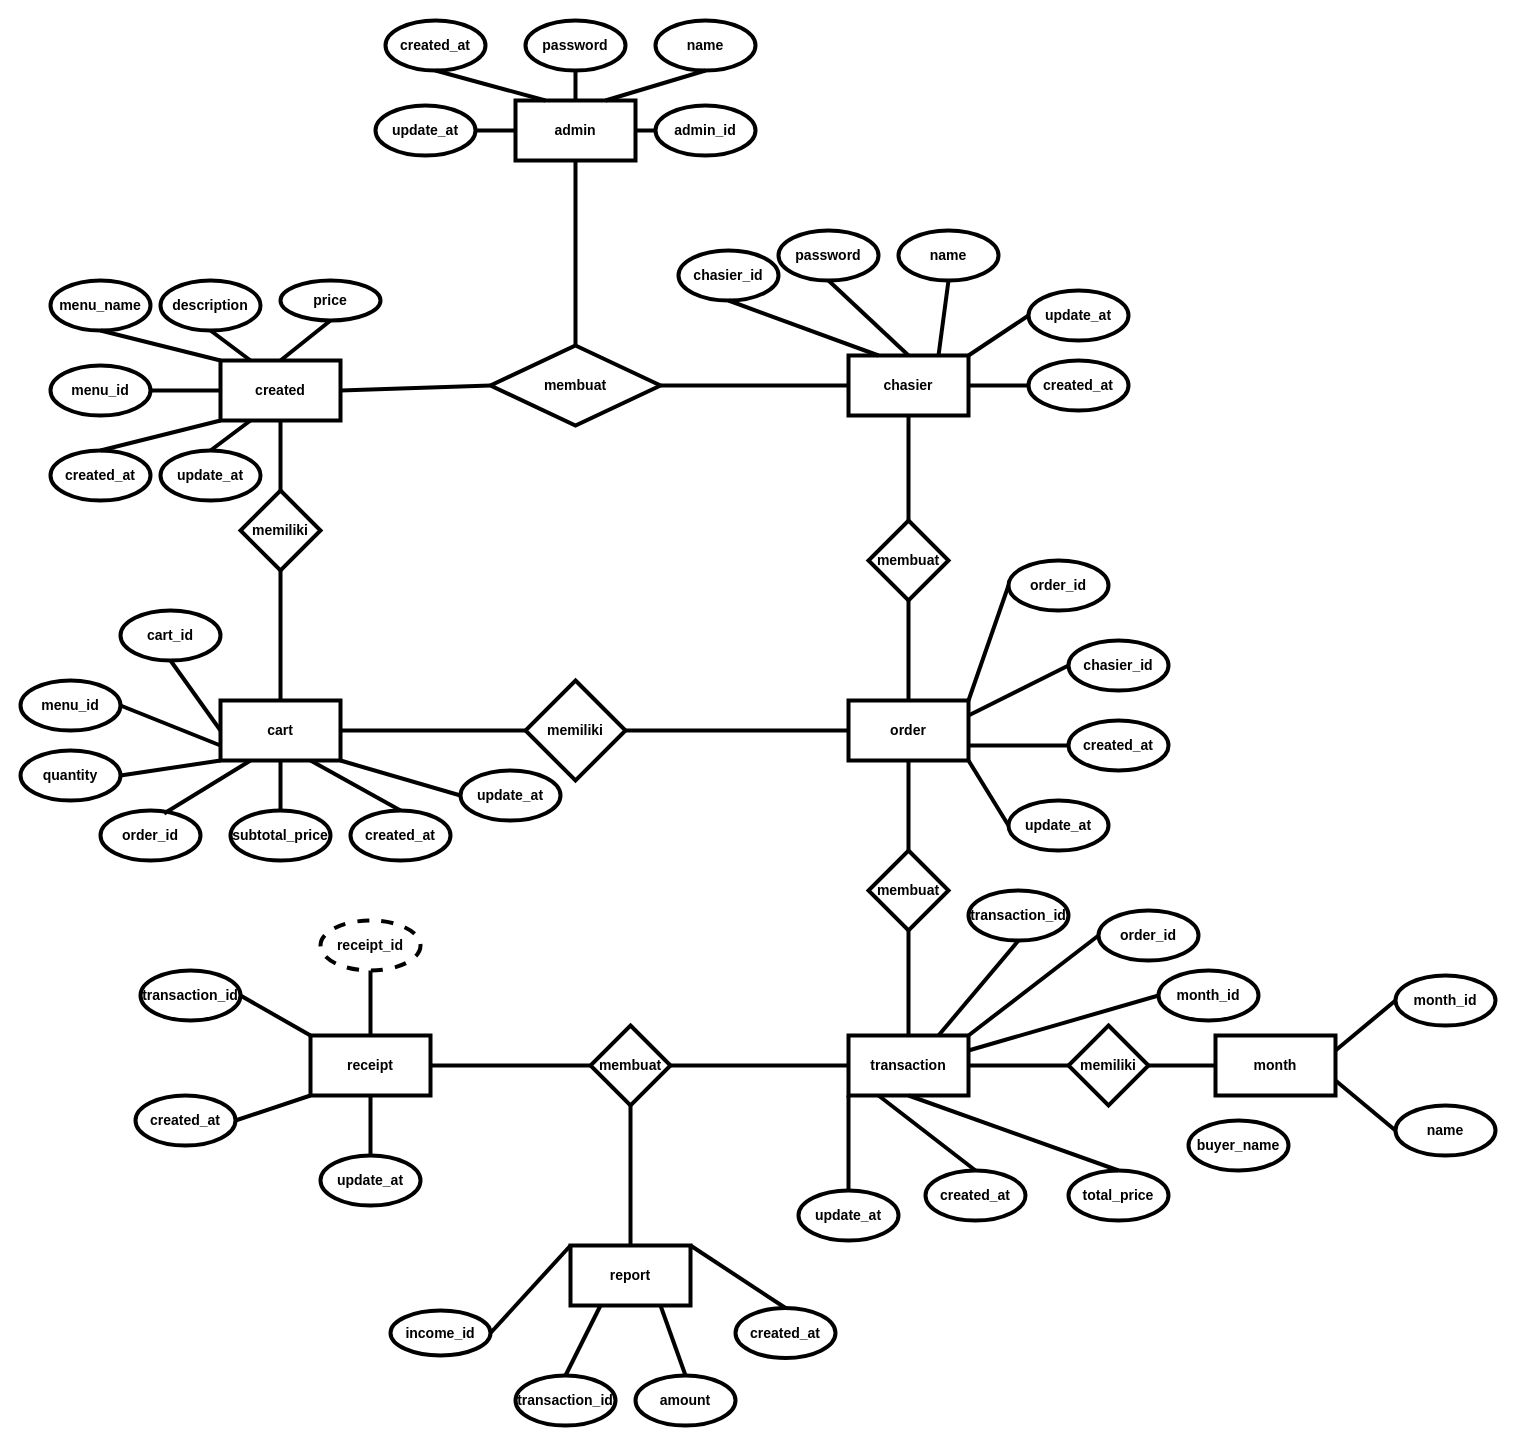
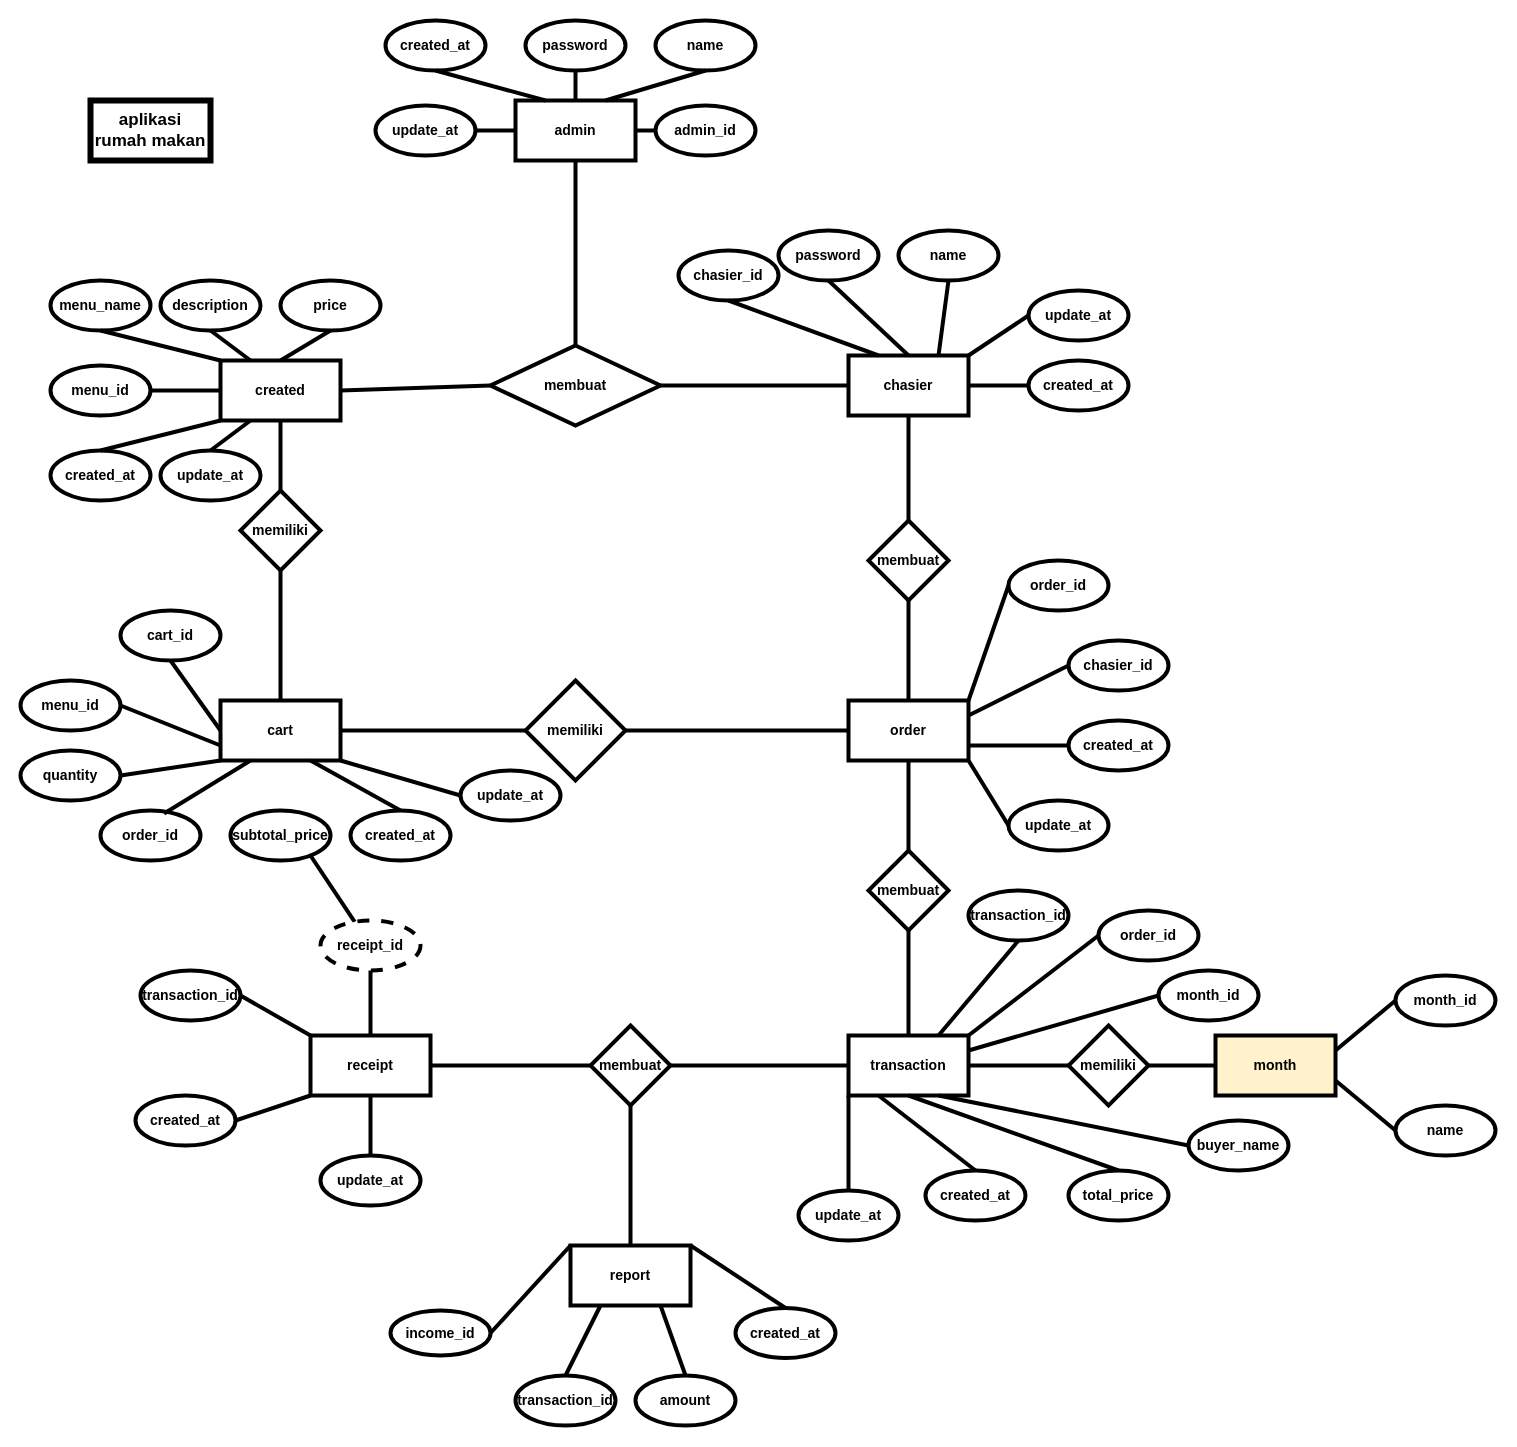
+ <mxCell id="122" value="aplikasi rumah makan" style="rounded=0;whiteSpace=wrap;html=1;strokeWidth=6;fontStyle=1;fontSize=17;" vertex="1" parent="1"><mxGeometry x="90" y="100" width="120" height="60" as="geometry" /></mxCell>
- <mxCell id="36" value="price" style="ellipse;whiteSpace=wrap;html=1;strokeWidth=4;fontStyle=1;fontSize=14;" vertex="1" parent="1"><mxGeometry x="280" y="280" width="100" height="40" as="geometry" /></mxCell>
+ <mxCell id="36" value="price" style="ellipse;whiteSpace=wrap;html=1;strokeWidth=4;fontStyle=1;fontSize=14;" vertex="1" parent="1"><mxGeometry x="280" y="280" width="100" height="50" as="geometry" /></mxCell>
- <mxCell id="46" value="" style="endArrow=none;html=1;rounded=0;entryX=0.5;entryY=1;entryDx=0;entryDy=0;exitX=0.5;exitY=0;exitDx=0;exitDy=0;strokeWidth=4;fontStyle=1;fontSize=14;" edge="1" parent="1" source="50" target="39"><mxGeometry width="50" height="50" relative="1" as="geometry"><mxPoint x="345" y="820" as="sourcePoint" /><mxPoint x="560" y="760" as="targetPoint" /></mxGeometry></mxCell>
+ <mxCell id="46" value="" style="endArrow=none;html=1;rounded=0;exitX=0.5;exitY=0;exitDx=0;exitDy=0;strokeWidth=4;fontStyle=1;fontSize=14;" edge="1" parent="1" source="50" target="91"><mxGeometry width="50" height="50" relative="1" as="geometry"><mxPoint x="345" y="820" as="sourcePoint" /><mxPoint x="560" y="760" as="targetPoint" /></mxGeometry></mxCell>
- <mxCell id="106" value="month" style="rounded=0;whiteSpace=wrap;html=1;strokeWidth=4;fontStyle=1;fontSize=14;" vertex="1" parent="1"><mxGeometry x="1215" y="1035" width="120" height="60" as="geometry" /></mxCell>
+ <mxCell id="106" value="month" style="rounded=0;whiteSpace=wrap;html=1;strokeWidth=4;fontStyle=1;fontSize=14;fillColor=#fff2cc;" vertex="1" parent="1"><mxGeometry x="1215" y="1035" width="120" height="60" as="geometry" /></mxCell>
+ <mxCell id="83" value="" style="endArrow=none;html=1;rounded=0;entryX=0.75;entryY=1;entryDx=0;entryDy=0;exitX=0;exitY=0.5;exitDx=0;exitDy=0;strokeWidth=4;fontStyle=1;fontSize=14;" edge="1" parent="1" source="77" target="74"><mxGeometry width="50" height="50" relative="1" as="geometry"><mxPoint x="618" y="1070" as="sourcePoint" /><mxPoint x="668" y="1020" as="targetPoint" /></mxGeometry></mxCell>
